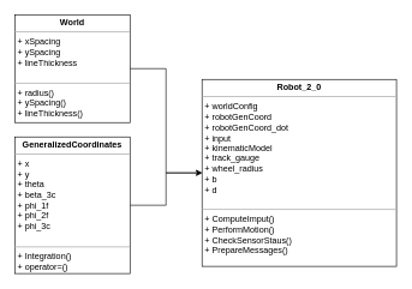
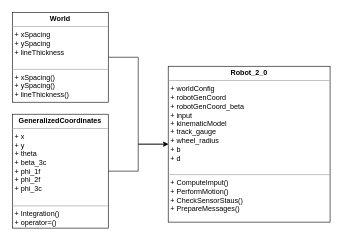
- <mxCell id="6" value="&lt;p style=&quot;margin: 4px 0px 0px ; text-align: center&quot;&gt;&lt;b&gt;World&lt;/b&gt;&lt;/p&gt;&lt;hr size=&quot;1&quot;&gt;&lt;p style=&quot;margin: 0px 0px 0px 4px&quot;&gt;+ xSpacing&lt;/p&gt;&lt;p style=&quot;margin: 0px 0px 0px 4px&quot;&gt;+ ySpacing&lt;br&gt;&lt;/p&gt;&lt;p style=&quot;margin: 0px 0px 0px 4px&quot;&gt;+ lineThickness&lt;/p&gt;&lt;div&gt;&lt;br&gt;&lt;/div&gt;&lt;hr size=&quot;1&quot;&gt;&lt;p style=&quot;margin: 0px 0px 0px 4px&quot;&gt;+ radius()&lt;/p&gt;&lt;p style=&quot;margin: 0px 0px 0px 4px&quot;&gt;+ ySpacing()&lt;br&gt;&lt;/p&gt;&lt;p style=&quot;margin: 0px 0px 0px 4px&quot;&gt;+ lineThickness()&lt;br&gt;&lt;/p&gt;&lt;p style=&quot;margin: 0px 0px 0px 4px&quot;&gt;&lt;br&gt;&lt;/p&gt;&lt;p style=&quot;margin: 0px 0px 0px 4px&quot;&gt;&lt;br&gt;&lt;/p&gt;" style="verticalAlign=top;align=left;overflow=fill;fontSize=12;fontFamily=Helvetica;html=1;" vertex="1" parent="1"><mxGeometry x="20" width="160" height="150" as="geometry" y="20" /></mxCell>
+ <mxCell id="6" value="&lt;p style=&quot;margin: 4px 0px 0px ; text-align: center&quot;&gt;&lt;b&gt;World&lt;/b&gt;&lt;/p&gt;&lt;hr size=&quot;1&quot;&gt;&lt;p style=&quot;margin: 0px 0px 0px 4px&quot;&gt;+ xSpacing&lt;/p&gt;&lt;p style=&quot;margin: 0px 0px 0px 4px&quot;&gt;+ ySpacing&lt;br&gt;&lt;/p&gt;&lt;p style=&quot;margin: 0px 0px 0px 4px&quot;&gt;+ lineThickness&lt;/p&gt;&lt;div&gt;&lt;br&gt;&lt;/div&gt;&lt;hr size=&quot;1&quot;&gt;&lt;p style=&quot;margin: 0px 0px 0px 4px&quot;&gt;+ xSpacing()&lt;/p&gt;&lt;p style=&quot;margin: 0px 0px 0px 4px&quot;&gt;+ ySpacing()&lt;br&gt;&lt;/p&gt;&lt;p style=&quot;margin: 0px 0px 0px 4px&quot;&gt;+ lineThickness()&lt;br&gt;&lt;/p&gt;&lt;p style=&quot;margin: 0px 0px 0px 4px&quot;&gt;&lt;br&gt;&lt;/p&gt;&lt;p style=&quot;margin: 0px 0px 0px 4px&quot;&gt;&lt;br&gt;&lt;/p&gt;" style="verticalAlign=top;align=left;overflow=fill;fontSize=12;fontFamily=Helvetica;html=1;" vertex="1" parent="1"><mxGeometry x="20" width="160" height="150" as="geometry" y="20" /></mxCell>
- <mxCell id="2" value="&lt;p style=&quot;margin: 4px 0px 0px ; text-align: center&quot;&gt;&lt;b&gt;Robot_2_0&lt;/b&gt;&lt;/p&gt;&lt;hr size=&quot;1&quot;&gt;&lt;p style=&quot;margin: 0px 0px 0px 4px&quot;&gt;+ worldConfig&lt;/p&gt;&lt;p style=&quot;margin: 0px 0px 0px 4px&quot;&gt;+ robotGenCoord&lt;/p&gt;&lt;p style=&quot;margin: 0px 0px 0px 4px&quot;&gt;+ robotGenCoord_dot&lt;/p&gt;&lt;p style=&quot;margin: 0px 0px 0px 4px&quot;&gt;&lt;span&gt;+ input&amp;nbsp;&lt;/span&gt;&lt;/p&gt;&lt;p style=&quot;margin: 0px 0px 0px 4px&quot;&gt;+ kinematicModel&lt;/p&gt;&lt;p style=&quot;margin: 0px 0px 0px 4px&quot;&gt;+ track_gauge&lt;br&gt;&lt;/p&gt;&lt;p style=&quot;margin: 0px 0px 0px 4px&quot;&gt;+ wheel_radius&lt;br&gt;&lt;/p&gt;&lt;p style=&quot;margin: 0px 0px 0px 4px&quot;&gt;+ b&lt;br&gt;&lt;/p&gt;&lt;p style=&quot;margin: 0px 0px 0px 4px&quot;&gt;+ d&lt;br&gt;&lt;/p&gt;&lt;p style=&quot;margin: 0px 0px 0px 4px&quot;&gt;&lt;br&gt;&lt;/p&gt;&lt;hr size=&quot;1&quot;&gt;&lt;p style=&quot;margin: 0px 0px 0px 4px&quot;&gt;+ ComputeImput()&lt;/p&gt;&lt;p style=&quot;margin: 0px 0px 0px 4px&quot;&gt;+ PerformMotion()&lt;br&gt;&lt;/p&gt;&lt;p style=&quot;margin: 0px 0px 0px 4px&quot;&gt;+ CheckSensorStaus()&lt;br&gt;&lt;/p&gt;&lt;p style=&quot;margin: 0px 0px 0px 4px&quot;&gt;+ PrepareMessages()&lt;br&gt;&lt;/p&gt;" style="verticalAlign=top;align=left;overflow=fill;fontSize=12;fontFamily=Helvetica;html=1;" vertex="1" parent="1"><mxGeometry x="280" y="110" width="270" height="260" as="geometry" /></mxCell>
+ <mxCell id="2" value="&lt;p style=&quot;margin: 4px 0px 0px ; text-align: center&quot;&gt;&lt;b&gt;Robot_2_0&lt;/b&gt;&lt;/p&gt;&lt;hr size=&quot;1&quot;&gt;&lt;p style=&quot;margin: 0px 0px 0px 4px&quot;&gt;+ worldConfig&lt;/p&gt;&lt;p style=&quot;margin: 0px 0px 0px 4px&quot;&gt;+ robotGenCoord&lt;/p&gt;&lt;p style=&quot;margin: 0px 0px 0px 4px&quot;&gt;+ robotGenCoord_beta&lt;/p&gt;&lt;p style=&quot;margin: 0px 0px 0px 4px&quot;&gt;&lt;span&gt;+ input&amp;nbsp;&lt;/span&gt;&lt;/p&gt;&lt;p style=&quot;margin: 0px 0px 0px 4px&quot;&gt;+ kinematicModel&lt;/p&gt;&lt;p style=&quot;margin: 0px 0px 0px 4px&quot;&gt;+ track_gauge&lt;br&gt;&lt;/p&gt;&lt;p style=&quot;margin: 0px 0px 0px 4px&quot;&gt;+ wheel_radius&lt;br&gt;&lt;/p&gt;&lt;p style=&quot;margin: 0px 0px 0px 4px&quot;&gt;+ b&lt;br&gt;&lt;/p&gt;&lt;p style=&quot;margin: 0px 0px 0px 4px&quot;&gt;+ d&lt;br&gt;&lt;/p&gt;&lt;p style=&quot;margin: 0px 0px 0px 4px&quot;&gt;&lt;br&gt;&lt;/p&gt;&lt;hr size=&quot;1&quot;&gt;&lt;p style=&quot;margin: 0px 0px 0px 4px&quot;&gt;+ ComputeImput()&lt;/p&gt;&lt;p style=&quot;margin: 0px 0px 0px 4px&quot;&gt;+ PerformMotion()&lt;br&gt;&lt;/p&gt;&lt;p style=&quot;margin: 0px 0px 0px 4px&quot;&gt;+ CheckSensorStaus()&lt;br&gt;&lt;/p&gt;&lt;p style=&quot;margin: 0px 0px 0px 4px&quot;&gt;+ PrepareMessages()&lt;br&gt;&lt;/p&gt;" style="verticalAlign=top;align=left;overflow=fill;fontSize=12;fontFamily=Helvetica;html=1;" vertex="1" parent="1"><mxGeometry x="280" y="110" width="270" height="260" as="geometry" /></mxCell>
